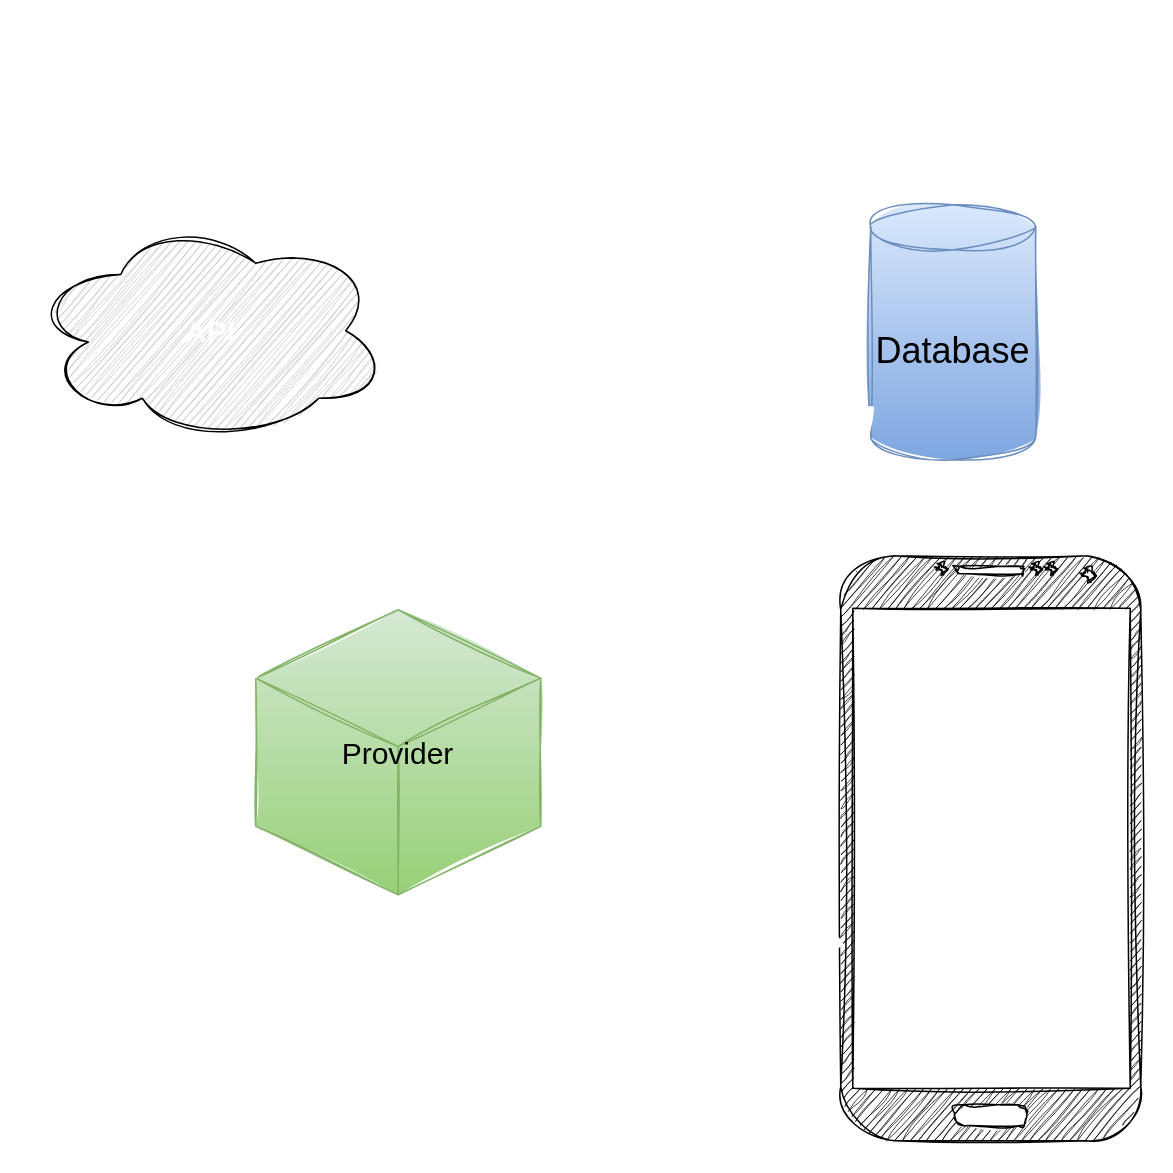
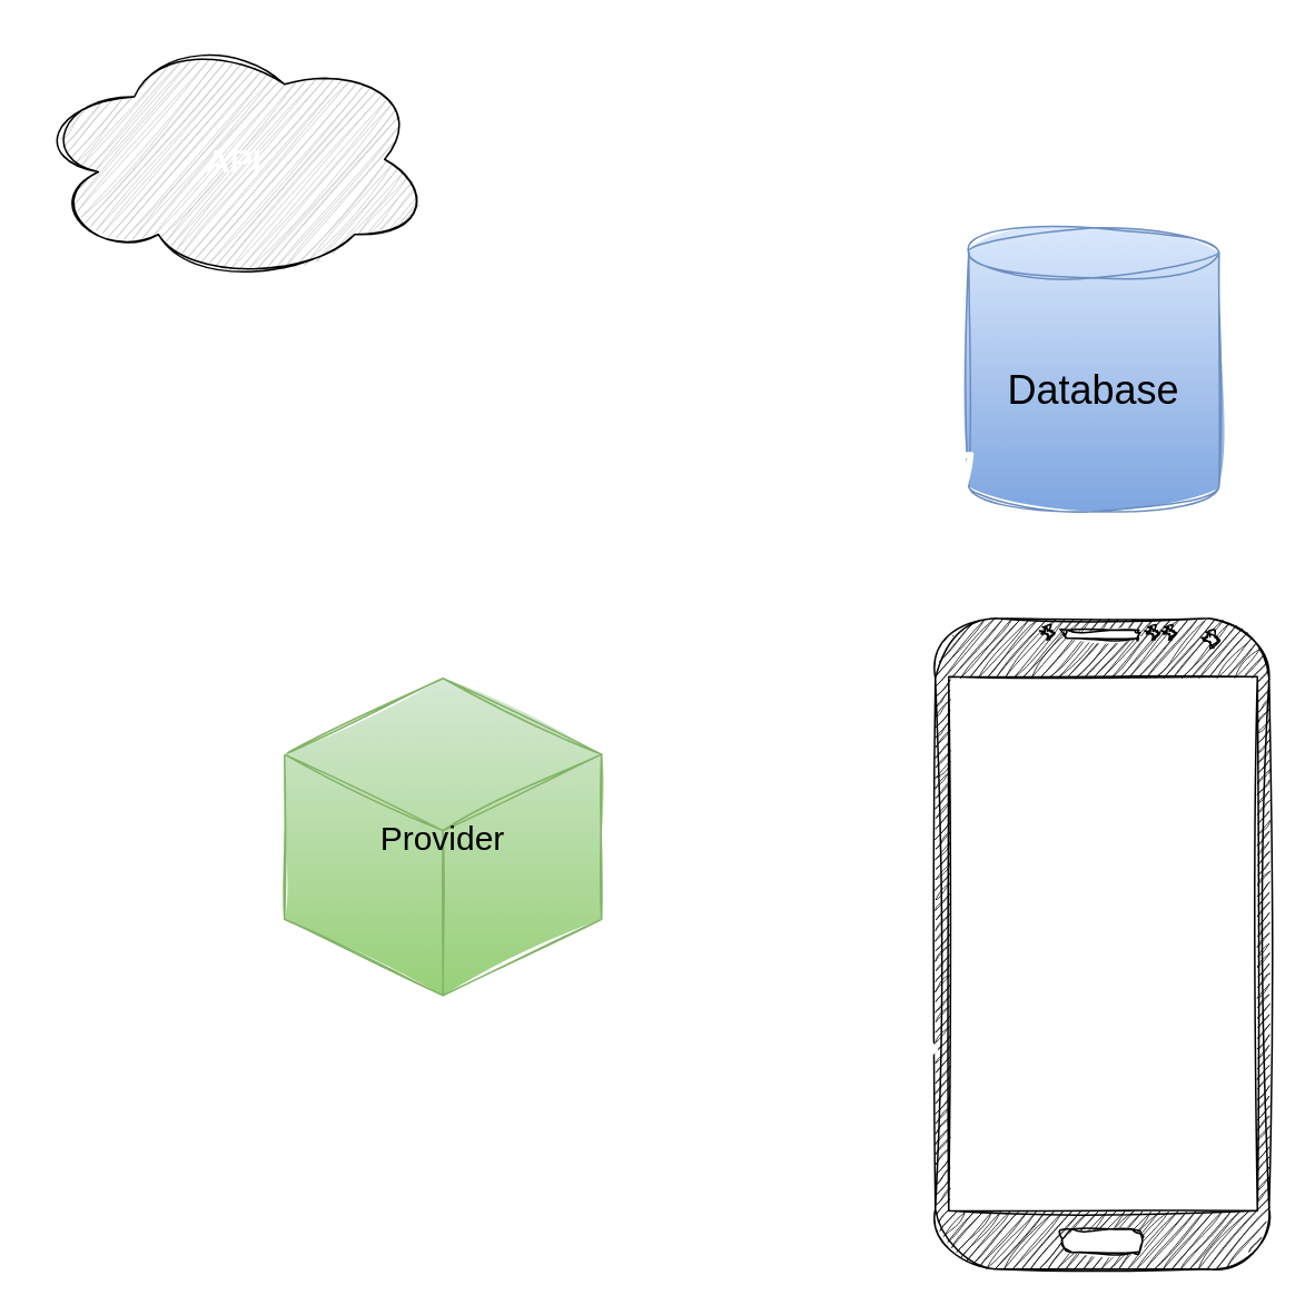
- <mxCell id="3" value="&lt;b&gt;&lt;font color=&quot;#ffffff&quot; style=&quot;font-size: 20px;&quot;&gt;API&lt;/font&gt;&lt;/b&gt;" style="ellipse;shape=cloud;whiteSpace=wrap;html=1;fillColor=#C4C4C4;rounded=0;sketch=1;curveFitting=1;jiggle=2;" vertex="1" parent="1"><mxGeometry x="20" y="145" width="240" height="150" as="geometry" /></mxCell>
+ <mxCell id="3" value="&lt;b&gt;&lt;font color=&quot;#ffffff&quot; style=&quot;font-size: 20px;&quot;&gt;API&lt;/font&gt;&lt;/b&gt;" style="ellipse;shape=cloud;whiteSpace=wrap;html=1;fillColor=#C4C4C4;rounded=0;sketch=1;curveFitting=1;jiggle=2;" vertex="1" parent="1"><mxGeometry x="20" y="20" width="240" height="150" as="geometry" /></mxCell>
- <mxCell id="2" value="Database" style="shape=cylinder3;whiteSpace=wrap;html=1;boundedLbl=1;backgroundOutline=1;size=15;rounded=0;shadow=0;glass=0;fillStyle=solid;strokeColor=#6c8ebf;strokeWidth=1;fontSize=24;fillColor=#dae8fc;gradientColor=#7ea6e0;gradientDirection=south;sketch=1;curveFitting=1;jiggle=2;" parent="1" vertex="1"><mxGeometry x="580" y="136" width="110" height="170" as="geometry" /></mxCell>
+ <mxCell id="2" value="Database" style="shape=cylinder3;whiteSpace=wrap;html=1;boundedLbl=1;backgroundOutline=1;size=15;rounded=0;shadow=0;glass=0;fillStyle=solid;strokeColor=#6c8ebf;strokeWidth=1;fontSize=24;fillColor=#dae8fc;gradientColor=#7ea6e0;gradientDirection=south;sketch=1;curveFitting=1;jiggle=2;" parent="1" vertex="1"><mxGeometry x="580" y="136" width="150" height="170" as="geometry" /></mxCell>
